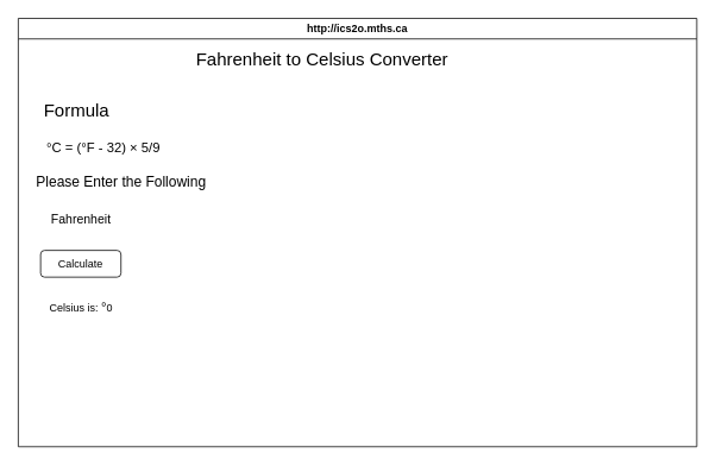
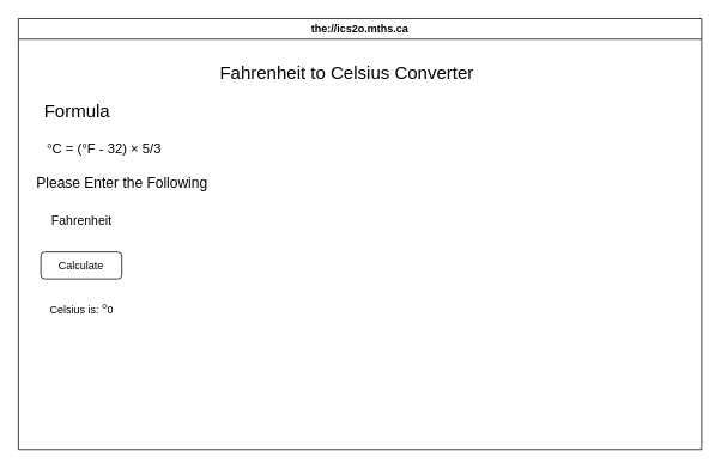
- <mxCell id="2" value="http://ics2o.mths.ca" style="swimlane;whiteSpace=wrap;html=1;" parent="1" vertex="1"><mxGeometry x="20" y="20" width="760" height="480" as="geometry" /></mxCell>
+ <mxCell id="2" value="the://ics2o.mths.ca" style="swimlane;whiteSpace=wrap;html=1;" parent="1" vertex="1"><mxGeometry x="20" y="20" width="760" height="480" as="geometry" /></mxCell>
- <mxCell id="3" value="Fahrenheit to Celsius Converter" style="text;html=1;align=center;verticalAlign=middle;resizable=0;points=[];autosize=1;strokeColor=none;fillColor=none;fontSize=20;" vertex="1" parent="2"><mxGeometry x="185" y="25" width="310" height="40" as="geometry" /></mxCell>
+ <mxCell id="3" value="Fahrenheit to Celsius Converter" style="text;html=1;align=center;verticalAlign=middle;resizable=0;points=[];autosize=1;strokeColor=none;fillColor=none;fontSize=20;" vertex="1" parent="2"><mxGeometry x="210" y="40" width="310" height="40" as="geometry" /></mxCell>
- <mxCell id="4" value="°C = (°F - 32) × 5/9" style="text;html=1;align=left;verticalAlign=middle;resizable=0;points=[];autosize=1;strokeColor=none;fillColor=none;fontSize=15;" vertex="1" parent="2"><mxGeometry x="30" y="130" width="150" height="30" as="geometry" /></mxCell>
+ <mxCell id="4" value="°C = (°F - 32) × 5/3" style="text;html=1;align=left;verticalAlign=middle;resizable=0;points=[];autosize=1;strokeColor=none;fillColor=none;fontSize=15;" vertex="1" parent="2"><mxGeometry x="30" y="130" width="150" height="30" as="geometry" /></mxCell>
